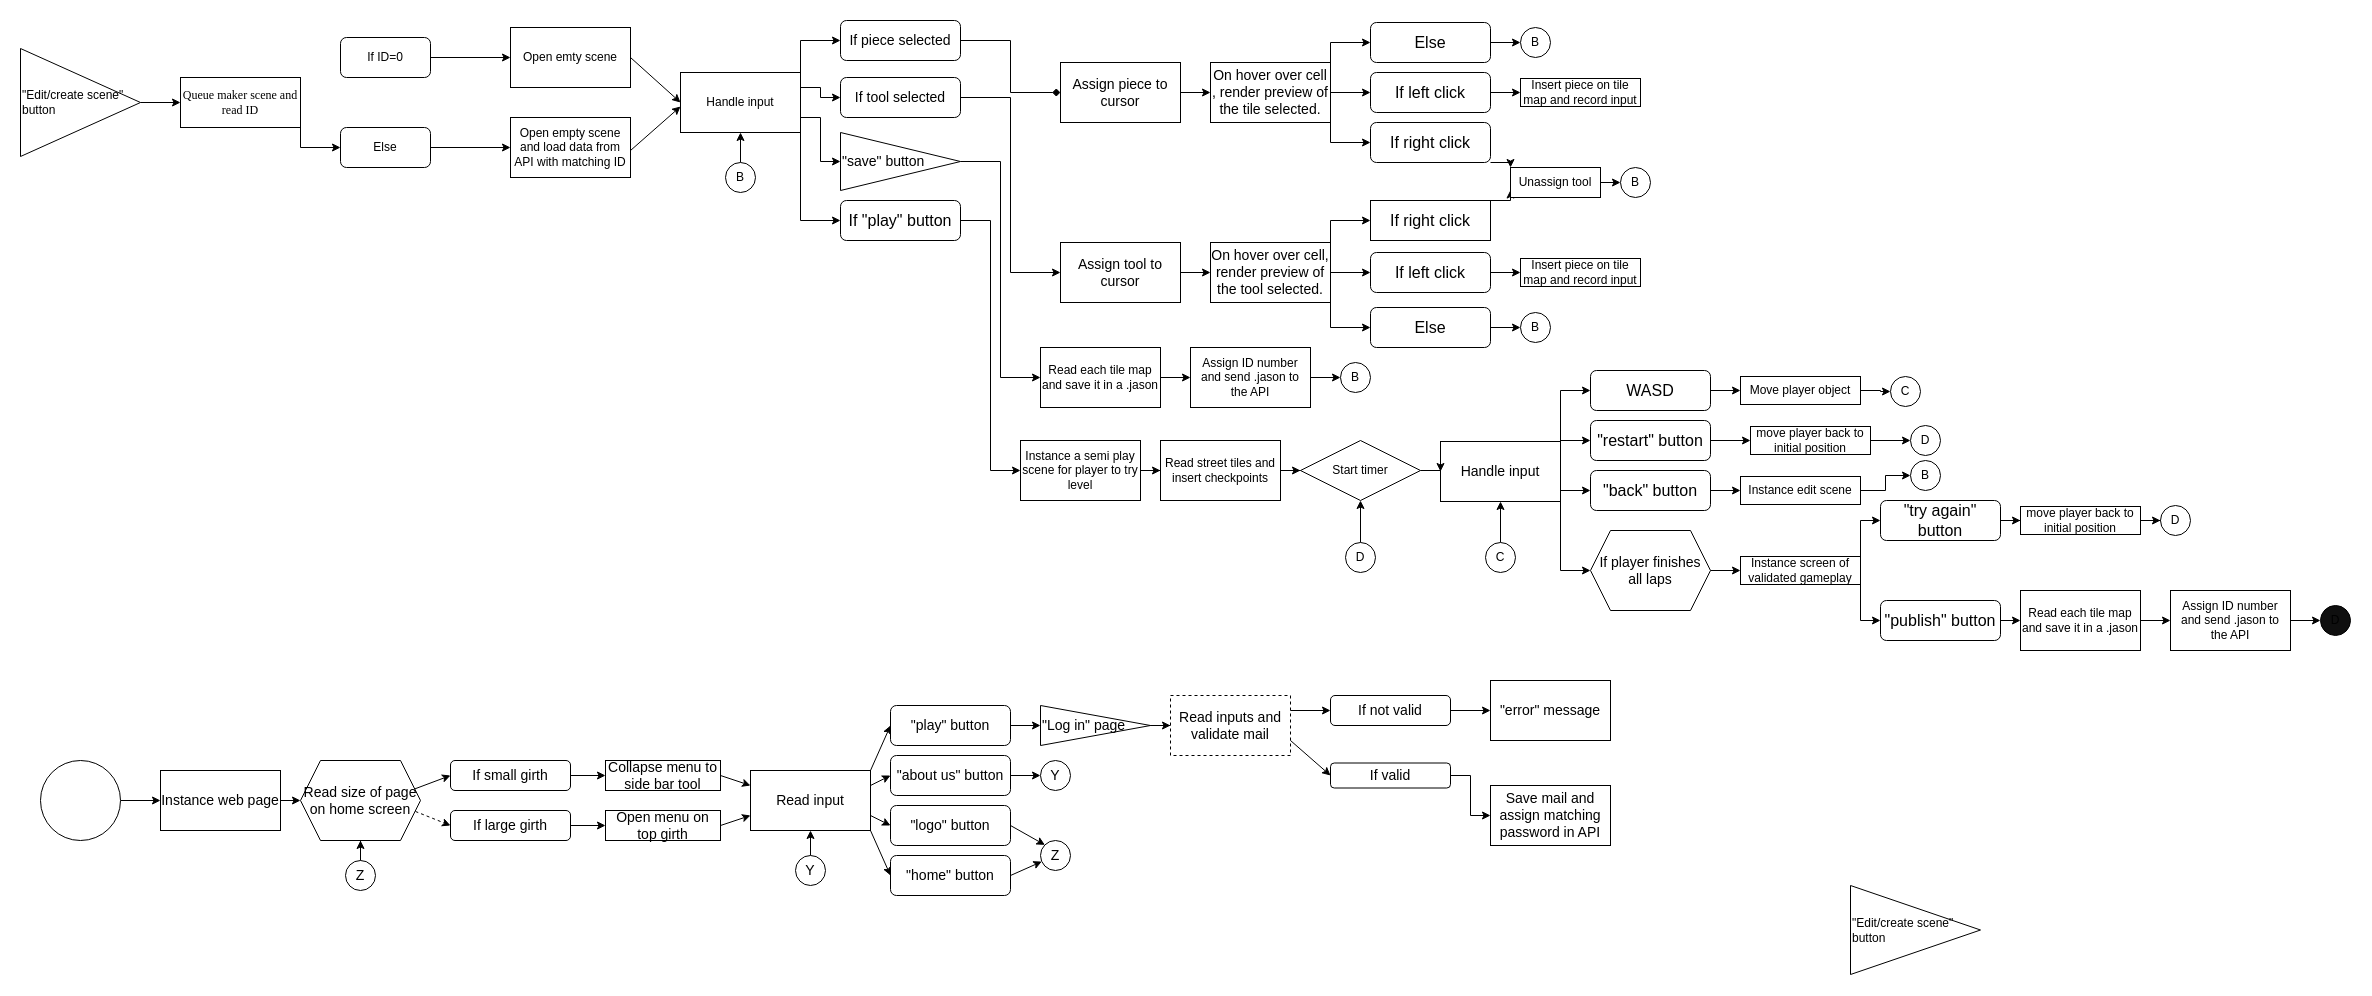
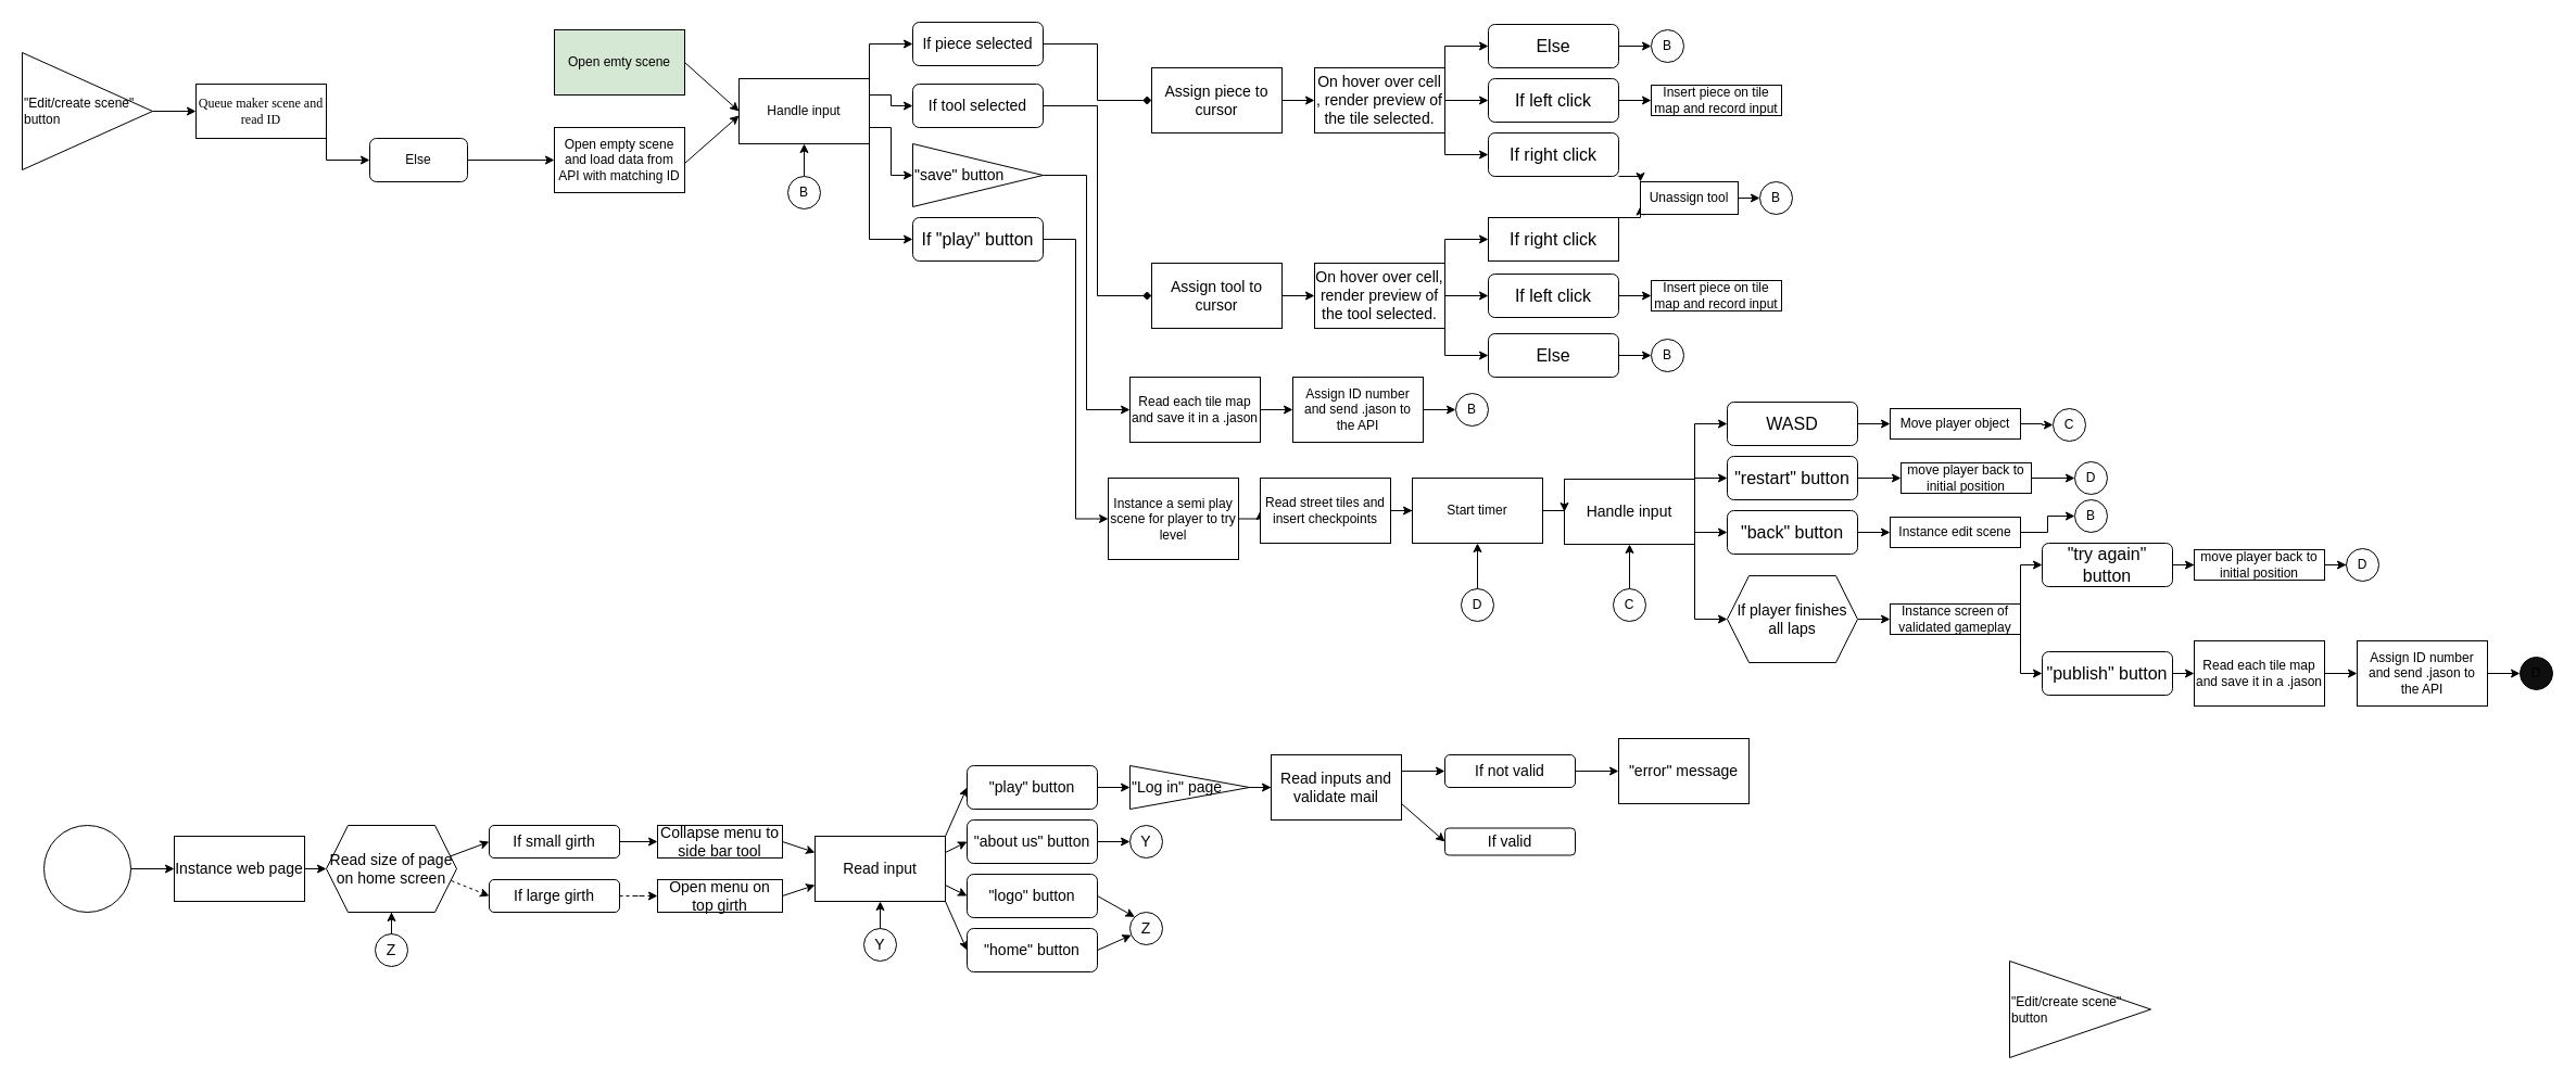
- <mxCell id="7" value="If ID=0" style="rounded=1;whiteSpace=wrap;html=1;" vertex="1" parent="1"><mxGeometry x="340" y="37" width="90" height="40" as="geometry" /></mxCell>
- <mxCell id="6" value="" style="edgeStyle=orthogonalEdgeStyle;rounded=0;orthogonalLoop=1;jettySize=auto;html=1;" edge="1" parent="1" source="7" target="10"><mxGeometry relative="1" as="geometry" /></mxCell>
- <mxCell id="10" value="Open emty scene" style="rounded=0;whiteSpace=wrap;html=1;" vertex="1" parent="1"><mxGeometry x="510" y="27" width="120" height="60" as="geometry" /></mxCell>
+ <mxCell id="10" value="Open emty scene" style="rounded=0;whiteSpace=wrap;html=1;fillColor=#d5e8d4;" vertex="1" parent="1"><mxGeometry x="510" y="27" width="120" height="60" as="geometry" /></mxCell>
- <mxCell id="21" style="edgeStyle=orthogonalEdgeStyle;rounded=0;orthogonalLoop=1;jettySize=auto;html=1;exitX=1;exitY=0.5;exitDx=0;exitDy=0;entryX=0;entryY=0.5;entryDx=0;entryDy=0;fontSize=14;" edge="1" parent="1" source="22" target="39"><mxGeometry relative="1" as="geometry" /></mxCell>
+ <mxCell id="21" style="edgeStyle=orthogonalEdgeStyle;rounded=0;orthogonalLoop=1;jettySize=auto;html=1;exitX=1;exitY=0.5;exitDx=0;exitDy=0;entryX=0;entryY=0.5;entryDx=0;entryDy=0;fontSize=14;endArrow=diamond;" edge="1" parent="1" source="22" target="39"><mxGeometry relative="1" as="geometry" /></mxCell>
- <mxCell id="65" value="Instance a semi play scene for player to try level" style="rounded=0;whiteSpace=wrap;html=1;" vertex="1" parent="1"><mxGeometry x="1020" y="440" width="120" height="60" as="geometry" /></mxCell>
+ <mxCell id="65" value="Instance a semi play scene for player to try level" style="rounded=0;whiteSpace=wrap;html=1;" vertex="1" parent="1"><mxGeometry x="1020" y="440" width="120" height="75" as="geometry" /></mxCell>
- <mxCell id="87" value="Start timer" style="rhombus;whiteSpace=wrap;html=1;" vertex="1" parent="1"><mxGeometry x="1300" y="440" width="120" height="60" as="geometry" /></mxCell>
+ <mxCell id="87" value="Start timer" style="whiteSpace=wrap;html=1;rounded=0;" vertex="1" parent="1"><mxGeometry x="1300" y="440" width="120" height="60" as="geometry" /></mxCell>
- <mxCell id="148" value="Read inputs and validate mail" style="rounded=0;whiteSpace=wrap;html=1;fontSize=14;fillColor=#FFFFFF;dashed=1;" vertex="1" parent="1"><mxGeometry x="1170" y="695" width="120" height="60" as="geometry" /></mxCell>
+ <mxCell id="148" value="Read inputs and validate mail" style="rounded=0;whiteSpace=wrap;html=1;fontSize=14;fillColor=#FFFFFF;" vertex="1" parent="1"><mxGeometry x="1170" y="695" width="120" height="60" as="geometry" /></mxCell>
- <mxCell id="151" value="" style="edgeStyle=orthogonalEdgeStyle;rounded=0;orthogonalLoop=1;jettySize=auto;html=1;fontSize=14;" edge="1" parent="1" source="152" target="155"><mxGeometry relative="1" as="geometry" /></mxCell>
- <mxCell id="155" value="Save mail and assign matching password in API" style="rounded=0;whiteSpace=wrap;html=1;fontSize=14;fillColor=#FFFFFF;" vertex="1" parent="1"><mxGeometry x="1490" y="785" width="120" height="60" as="geometry" /></mxCell>
- <mxCell id="118" value="" style="edgeStyle=orthogonalEdgeStyle;rounded=0;orthogonalLoop=1;jettySize=auto;html=1;fontSize=14;" edge="1" parent="1" source="119" target="121"><mxGeometry relative="1" as="geometry" /></mxCell>
+ <mxCell id="118" value="" style="edgeStyle=orthogonalEdgeStyle;rounded=0;orthogonalLoop=1;jettySize=auto;html=1;fontSize=14;dashed=1;" edge="1" parent="1" source="119" target="121"><mxGeometry relative="1" as="geometry" /></mxCell>
